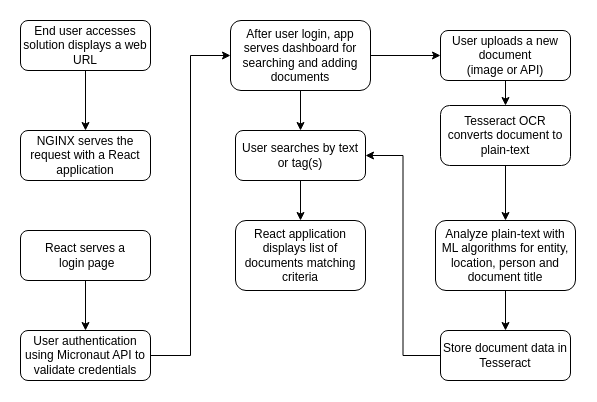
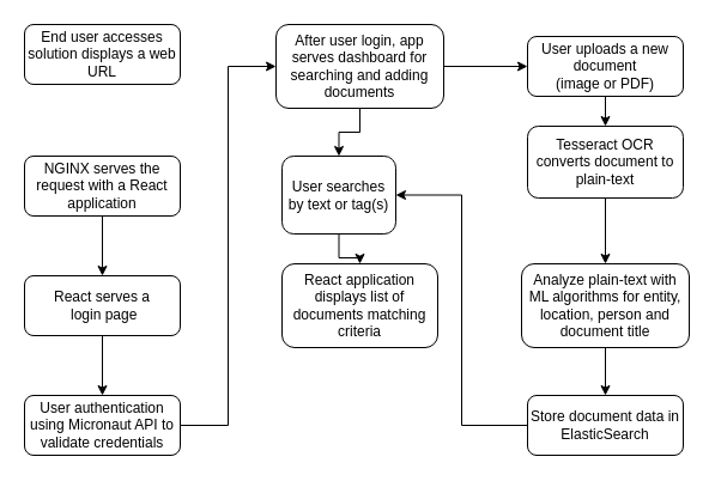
- <mxCell id="14" value="&lt;div&gt;User uploads a new document&lt;/div&gt;&lt;div&gt;(image or API)&lt;/div&gt;" style="rounded=1;whiteSpace=wrap;html=1;fontSize=12;glass=0;strokeWidth=1;shadow=0;" vertex="1" parent="1"><mxGeometry x="440" y="30" width="130" height="50" as="geometry" /></mxCell>
+ <mxCell id="14" value="&lt;div&gt;User uploads a new document&lt;/div&gt;&lt;div&gt;(image or PDF)&lt;/div&gt;" style="rounded=1;whiteSpace=wrap;html=1;fontSize=12;glass=0;strokeWidth=1;shadow=0;" vertex="1" parent="1"><mxGeometry x="440" y="30" width="130" height="50" as="geometry" /></mxCell>
- <mxCell id="2" style="edgeStyle=orthogonalEdgeStyle;rounded=0;orthogonalLoop=1;jettySize=auto;html=1;exitX=0.5;exitY=1;exitDx=0;exitDy=0;" edge="1" parent="1" source="3" target="5"><mxGeometry relative="1" as="geometry" /></mxCell>
- <mxCell id="20" value="User searches by text or tag(s)" style="rounded=1;whiteSpace=wrap;html=1;fontSize=12;glass=0;strokeWidth=1;shadow=0;" vertex="1" parent="1"><mxGeometry x="235" y="130" width="130" height="50" as="geometry" /></mxCell>
+ <mxCell id="20" value="User searches by text or tag(s)" style="rounded=1;whiteSpace=wrap;html=1;fontSize=12;glass=0;strokeWidth=1;shadow=0;" vertex="1" parent="1"><mxGeometry x="235" y="130" width="95" height="65" as="geometry" /></mxCell>
+ <mxCell id="4" style="edgeStyle=orthogonalEdgeStyle;rounded=0;orthogonalLoop=1;jettySize=auto;html=1;exitX=0.5;exitY=1;exitDx=0;exitDy=0;entryX=0.5;entryY=0;entryDx=0;entryDy=0;" edge="1" parent="1" source="5" target="7"><mxGeometry relative="1" as="geometry" /></mxCell>
- <mxCell id="18" value="Store document data in Tesseract" style="rounded=1;whiteSpace=wrap;html=1;fontSize=12;glass=0;strokeWidth=1;shadow=0;" vertex="1" parent="1"><mxGeometry x="440" y="330" width="130" height="50" as="geometry" /></mxCell>
+ <mxCell id="18" value="Store document data in ElasticSearch" style="rounded=1;whiteSpace=wrap;html=1;fontSize=12;glass=0;strokeWidth=1;shadow=0;" vertex="1" parent="1"><mxGeometry x="440" y="330" width="130" height="50" as="geometry" /></mxCell>
